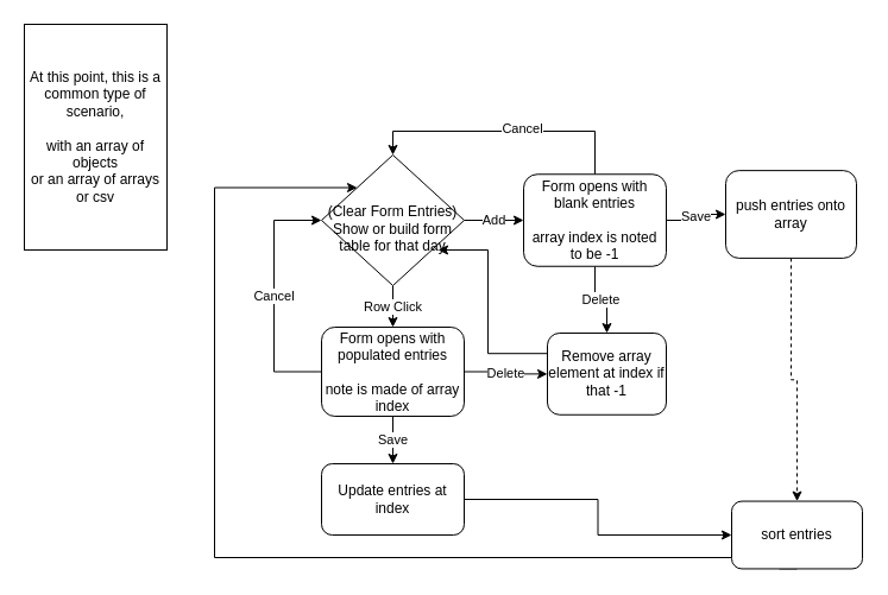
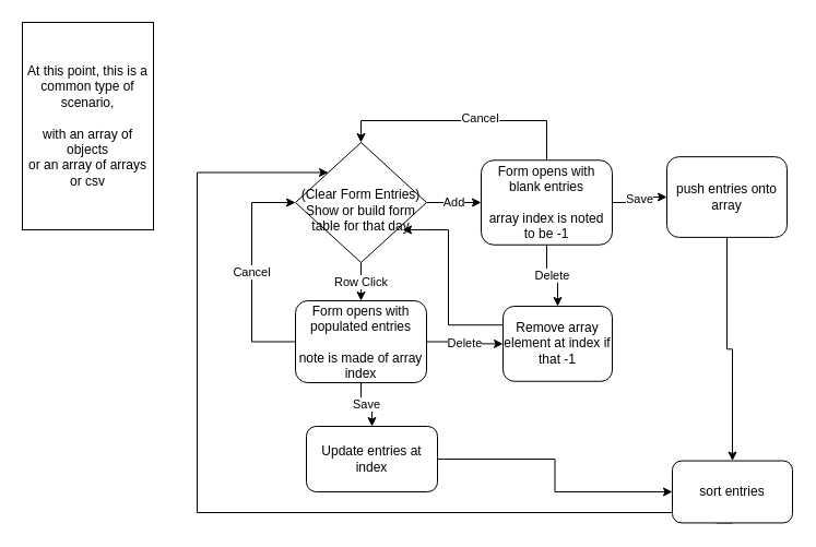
- <mxCell id="18" style="edgeStyle=orthogonalEdgeStyle;rounded=0;orthogonalLoop=1;jettySize=auto;html=1;exitX=0.5;exitY=1;exitDx=0;exitDy=0;entryX=0.5;entryY=0;entryDx=0;entryDy=0;dashed=1;" parent="1" source="19" target="21" edge="1"><mxGeometry relative="1" as="geometry" /></mxCell>
+ <mxCell id="18" style="edgeStyle=orthogonalEdgeStyle;rounded=0;orthogonalLoop=1;jettySize=auto;html=1;exitX=0.5;exitY=1;exitDx=0;exitDy=0;entryX=0.5;entryY=0;entryDx=0;entryDy=0;" parent="1" source="19" target="21" edge="1"><mxGeometry relative="1" as="geometry" /></mxCell>
- <mxCell id="17" value="Update entries at index" style="rounded=1;whiteSpace=wrap;html=1;" parent="1" vertex="1"><mxGeometry x="270" y="390" width="120" height="60" as="geometry" /></mxCell>
+ <mxCell id="17" value="Update entries at index" style="rounded=1;whiteSpace=wrap;html=1;" parent="1" vertex="1"><mxGeometry x="280" y="390" width="120" height="60" as="geometry" /></mxCell>
